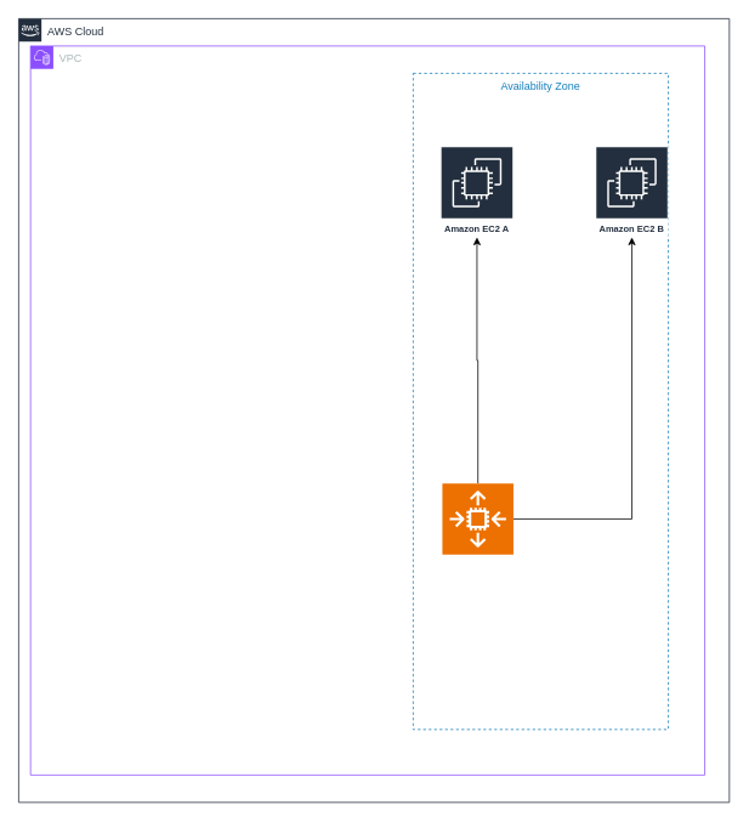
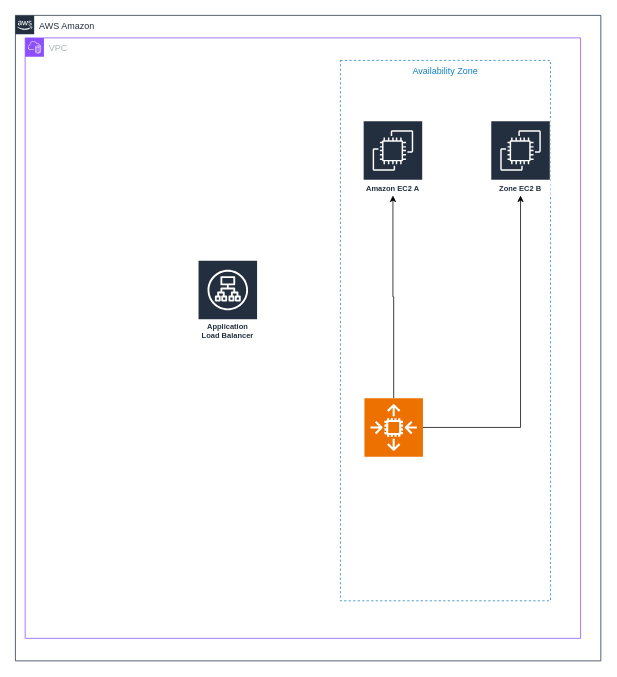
- <mxCell id="2" value="AWS Cloud" style="points=[[0,0],[0.25,0],[0.5,0],[0.75,0],[1,0],[1,0.25],[1,0.5],[1,0.75],[1,1],[0.75,1],[0.5,1],[0.25,1],[0,1],[0,0.75],[0,0.5],[0,0.25]];outlineConnect=0;gradientColor=none;html=1;whiteSpace=wrap;fontSize=12;fontStyle=0;container=1;pointerEvents=0;collapsible=0;recursiveResize=0;shape=mxgraph.aws4.group;grIcon=mxgraph.aws4.group_aws_cloud_alt;strokeColor=#232F3E;fillColor=none;verticalAlign=top;align=left;spacingLeft=30;fontColor=#232F3E;dashed=0;" vertex="1" parent="1"><mxGeometry x="20" y="20" width="780" height="860" as="geometry" /></mxCell>
+ <mxCell id="2" value="AWS Amazon" style="points=[[0,0],[0.25,0],[0.5,0],[0.75,0],[1,0],[1,0.25],[1,0.5],[1,0.75],[1,1],[0.75,1],[0.5,1],[0.25,1],[0,1],[0,0.75],[0,0.5],[0,0.25]];outlineConnect=0;gradientColor=none;html=1;whiteSpace=wrap;fontSize=12;fontStyle=0;container=1;pointerEvents=0;collapsible=0;recursiveResize=0;shape=mxgraph.aws4.group;grIcon=mxgraph.aws4.group_aws_cloud_alt;strokeColor=#232F3E;fillColor=none;verticalAlign=top;align=left;spacingLeft=30;fontColor=#232F3E;dashed=0;" vertex="1" parent="1"><mxGeometry x="20" y="20" width="780" height="860" as="geometry" /></mxCell>
- <mxCell id="7" value="Amazon EC2 B" style="sketch=0;outlineConnect=0;fontColor=#232F3E;gradientColor=none;strokeColor=#ffffff;fillColor=#232F3E;dashed=0;verticalLabelPosition=middle;verticalAlign=bottom;align=center;html=1;whiteSpace=wrap;fontSize=10;fontStyle=1;spacing=3;shape=mxgraph.aws4.productIcon;prIcon=mxgraph.aws4.ec2;" vertex="1" parent="1"><mxGeometry x="653" y="160" width="80" height="100" as="geometry" /></mxCell>
+ <mxCell id="7" value="Zone EC2 B" style="sketch=0;outlineConnect=0;fontColor=#232F3E;gradientColor=none;strokeColor=#ffffff;fillColor=#232F3E;dashed=0;verticalLabelPosition=middle;verticalAlign=bottom;align=center;html=1;whiteSpace=wrap;fontSize=10;fontStyle=1;spacing=3;shape=mxgraph.aws4.productIcon;prIcon=mxgraph.aws4.ec2;" vertex="1" parent="1"><mxGeometry x="653" y="160" width="80" height="100" as="geometry" /></mxCell>
+ <mxCell id="4" value="Application Load Balancer" style="sketch=0;outlineConnect=0;fontColor=#232F3E;gradientColor=none;strokeColor=#ffffff;fillColor=#232F3E;dashed=0;verticalLabelPosition=middle;verticalAlign=bottom;align=center;html=1;whiteSpace=wrap;fontSize=10;fontStyle=1;spacing=3;shape=mxgraph.aws4.productIcon;prIcon=mxgraph.aws4.application_load_balancer;" vertex="1" parent="3"><mxGeometry x="230" y="296" width="80" height="110" as="geometry" /></mxCell>
